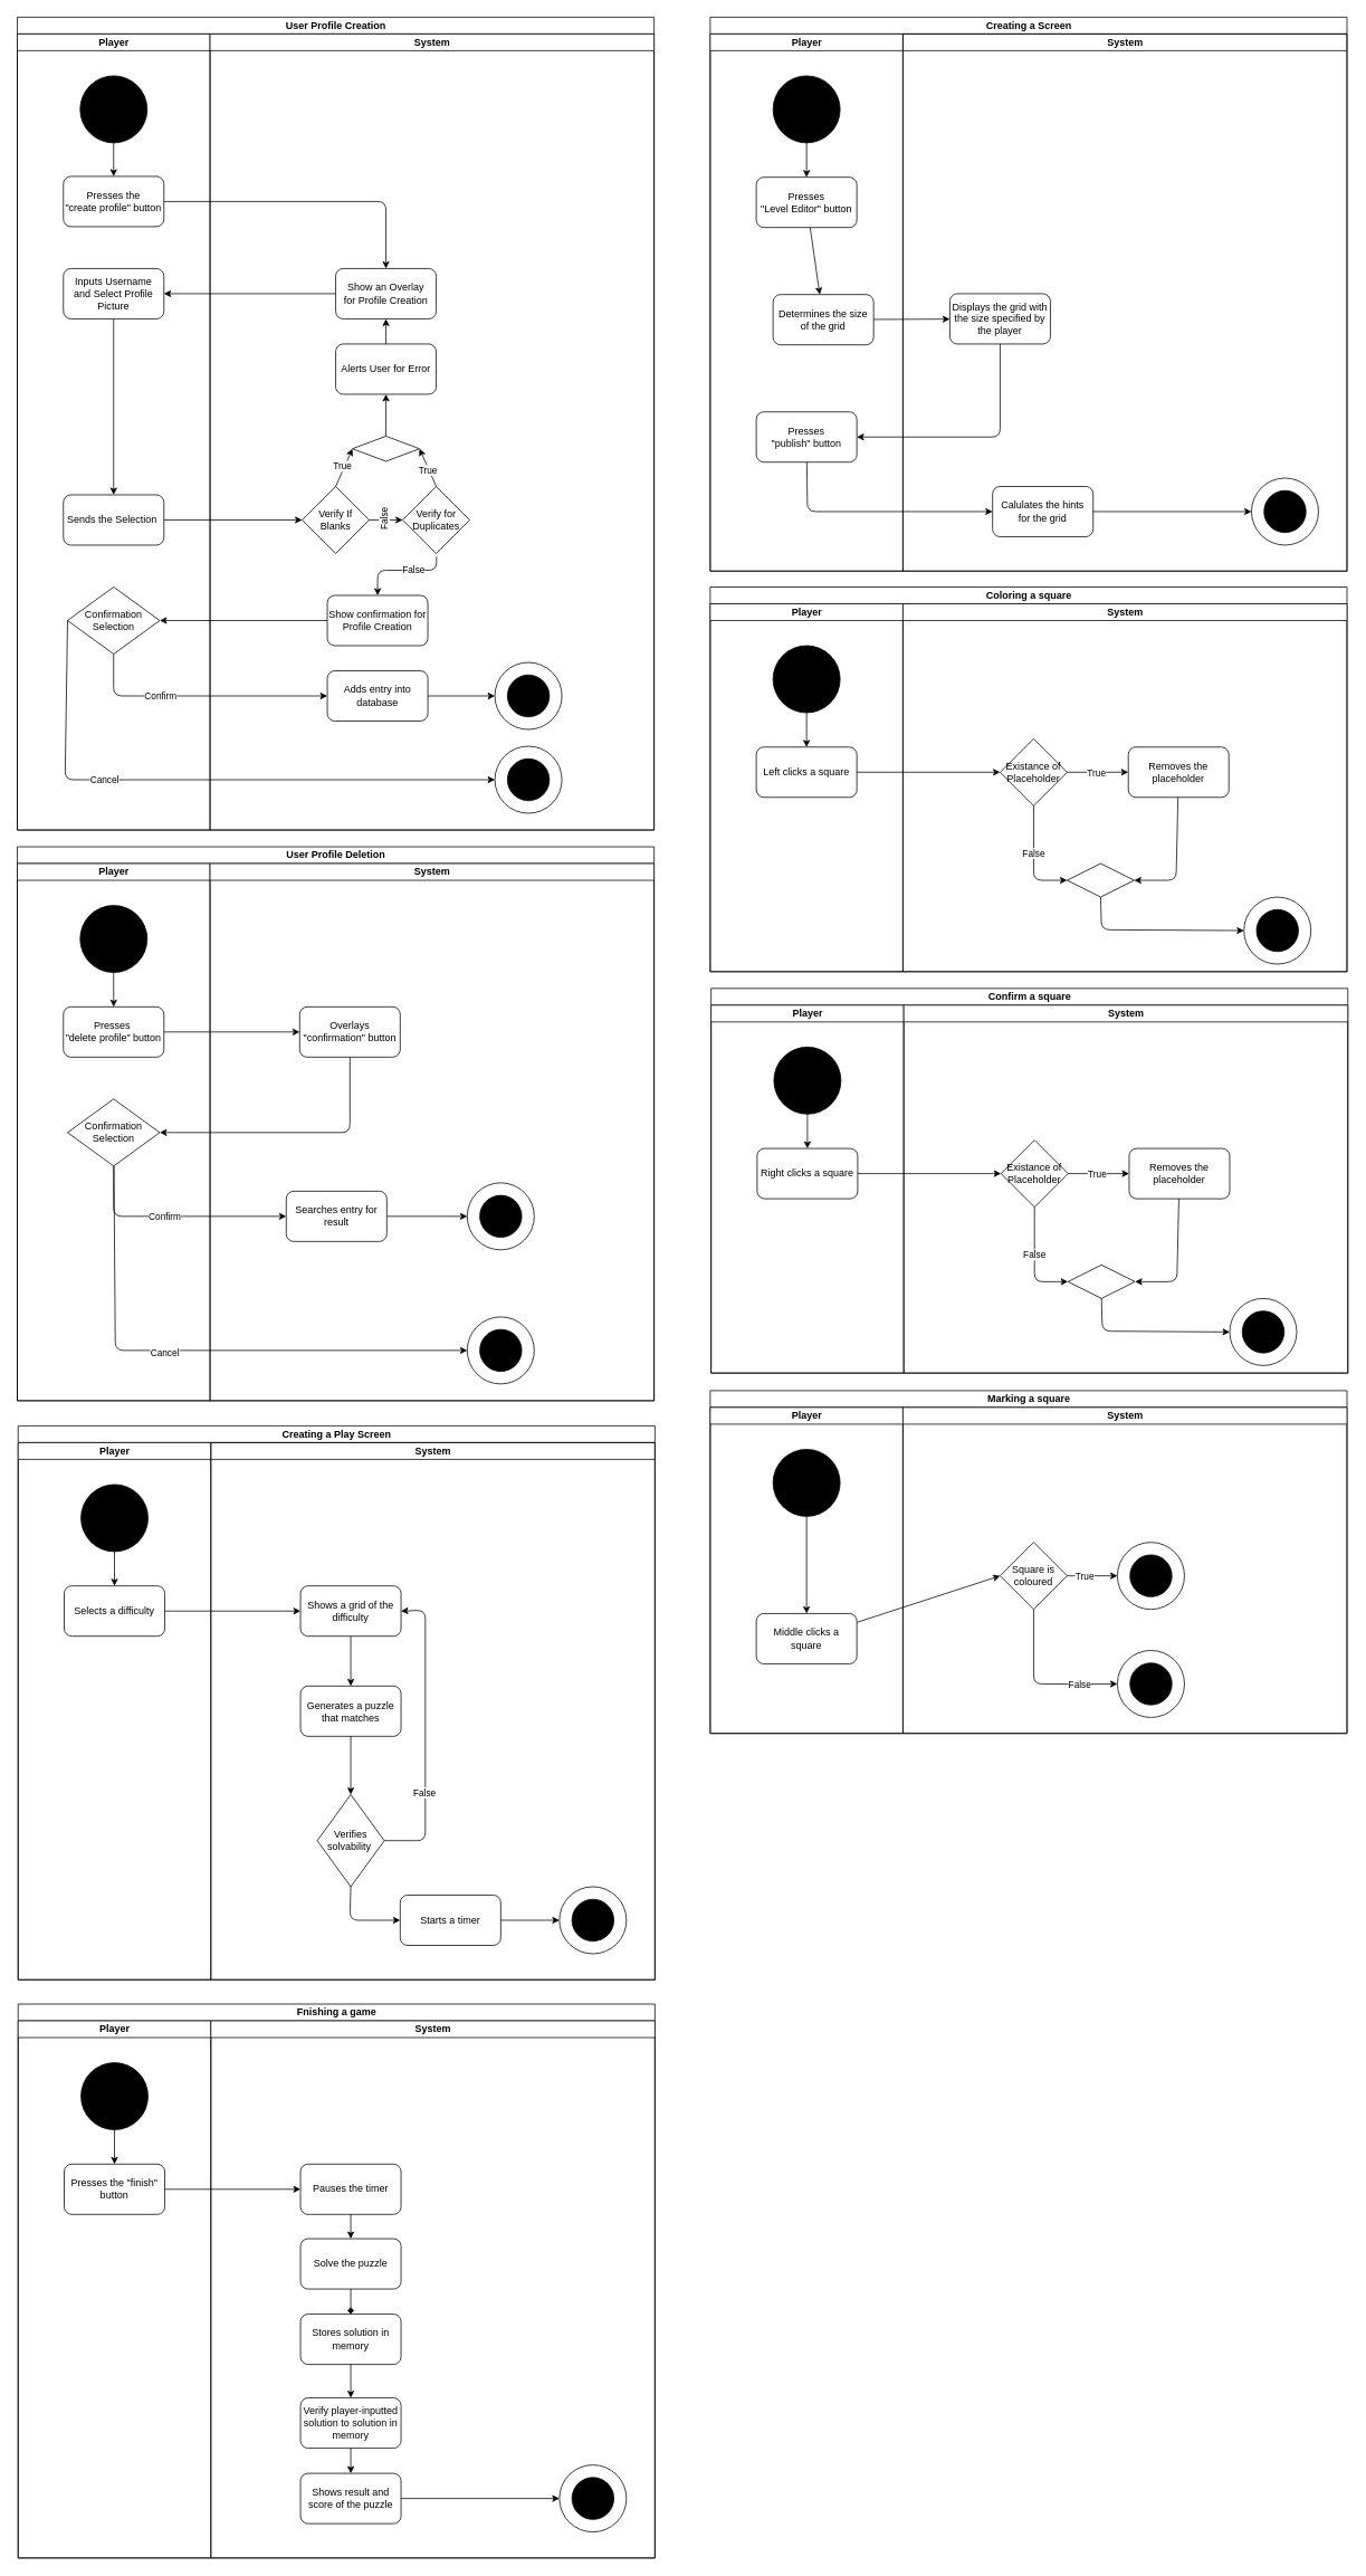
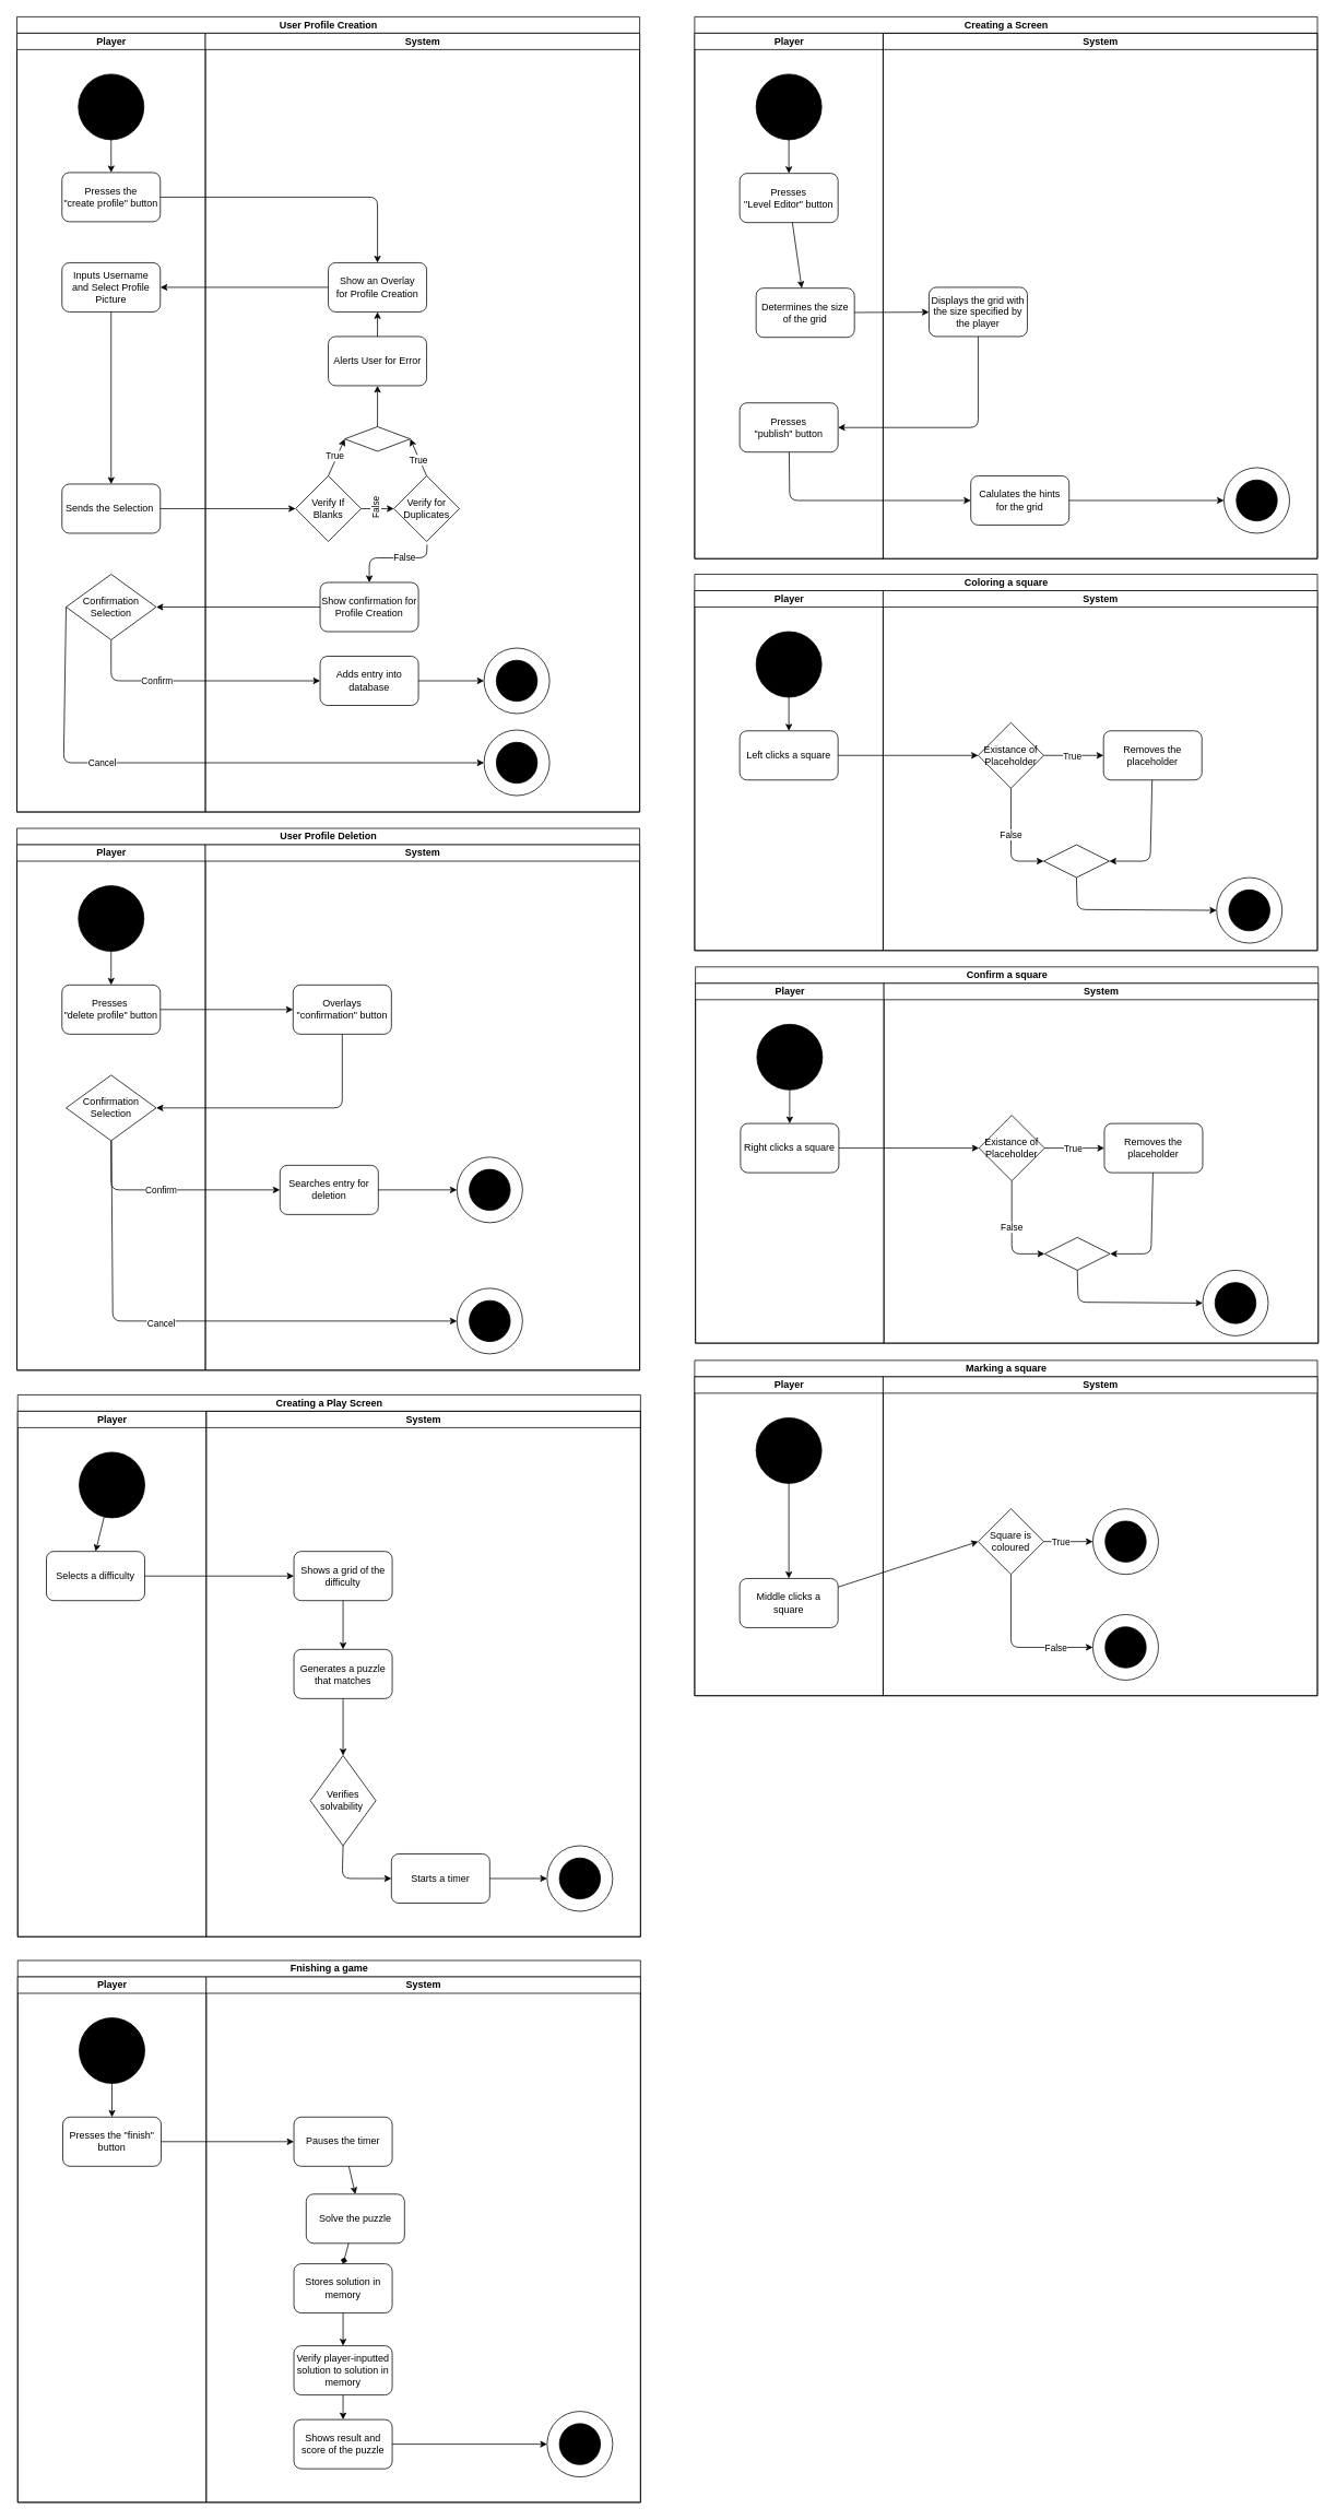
- <mxCell id="56" value="Searches entry for result" style="rounded=1;whiteSpace=wrap;html=1;fillColor=none;labelBackgroundColor=none;fontColor=#000000;" parent="49" vertex="1"><mxGeometry x="91" y="391" width="120" height="60" as="geometry" /></mxCell>
+ <mxCell id="56" value="Searches entry for deletion" style="rounded=1;whiteSpace=wrap;html=1;fillColor=none;labelBackgroundColor=none;fontColor=#000000;" parent="49" vertex="1"><mxGeometry x="91" y="391" width="120" height="60" as="geometry" /></mxCell>
- <mxCell id="66" value="Selects a difficulty" style="rounded=1;whiteSpace=wrap;html=1;fillColor=none;fontColor=#000000;" parent="63" vertex="1"><mxGeometry x="55" y="171" width="120" height="60" as="geometry" /></mxCell>
+ <mxCell id="66" value="Selects a difficulty" style="rounded=1;whiteSpace=wrap;html=1;fillColor=none;fontColor=#000000;" parent="63" vertex="1"><mxGeometry x="35" y="171" width="120" height="60" as="geometry" /></mxCell>
- <mxCell id="75" style="edgeStyle=none;html=1;entryX=1;entryY=0.5;entryDx=0;entryDy=0;exitX=1;exitY=0.5;exitDx=0;exitDy=0;" parent="68" source="78" target="72" edge="1"><mxGeometry relative="1" as="geometry"><Array as="points"><mxPoint x="256" y="475" /><mxPoint x="256" y="200" /></Array></mxGeometry></mxCell>
- <mxCell id="76" value="False" style="edgeLabel;html=1;align=center;verticalAlign=middle;resizable=0;points=[];" parent="75" vertex="1" connectable="0"><mxGeometry x="-0.392" y="2" relative="1" as="geometry"><mxPoint as="offset" /></mxGeometry></mxCell>
- <mxCell id="93" value="Solve the puzzle" style="rounded=1;whiteSpace=wrap;html=1;fillColor=none;fontColor=#000000;" parent="87" vertex="1"><mxGeometry x="107" y="260" width="120" height="60" as="geometry" /></mxCell>
+ <mxCell id="93" value="Solve the puzzle" style="rounded=1;whiteSpace=wrap;html=1;fillColor=none;fontColor=#000000;" parent="87" vertex="1"><mxGeometry x="122" y="265" width="120" height="60" as="geometry" /></mxCell>
